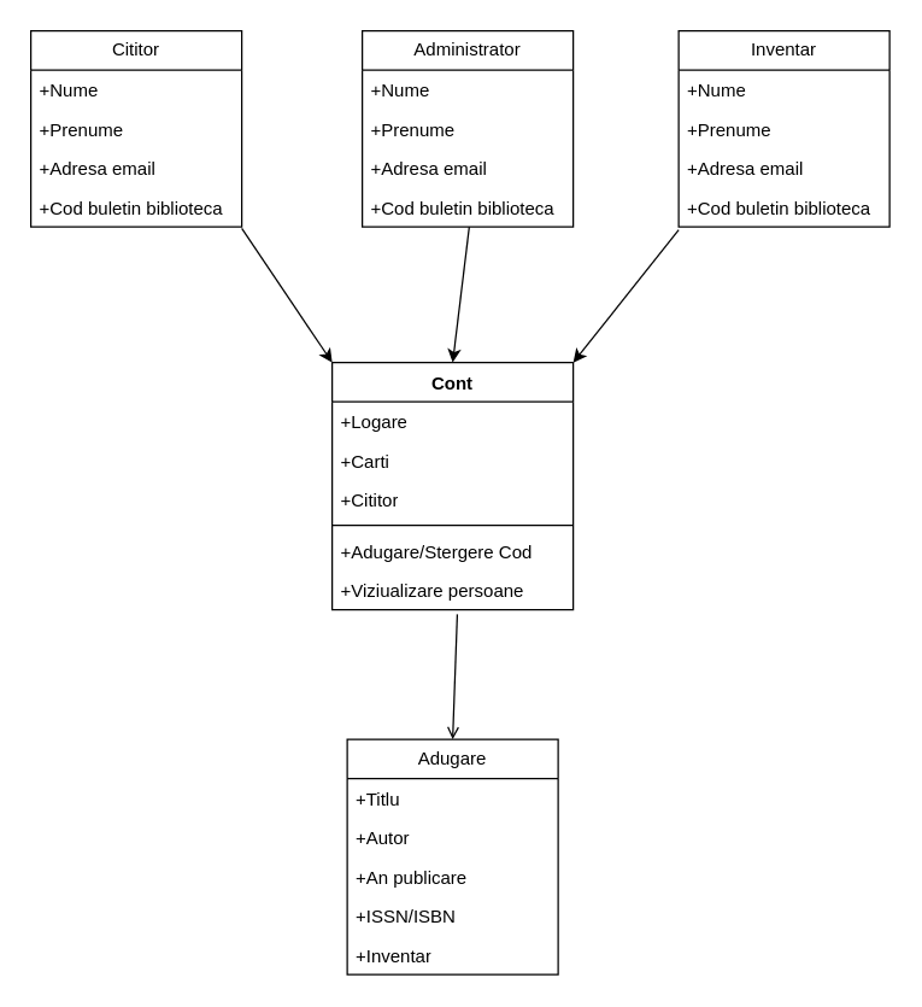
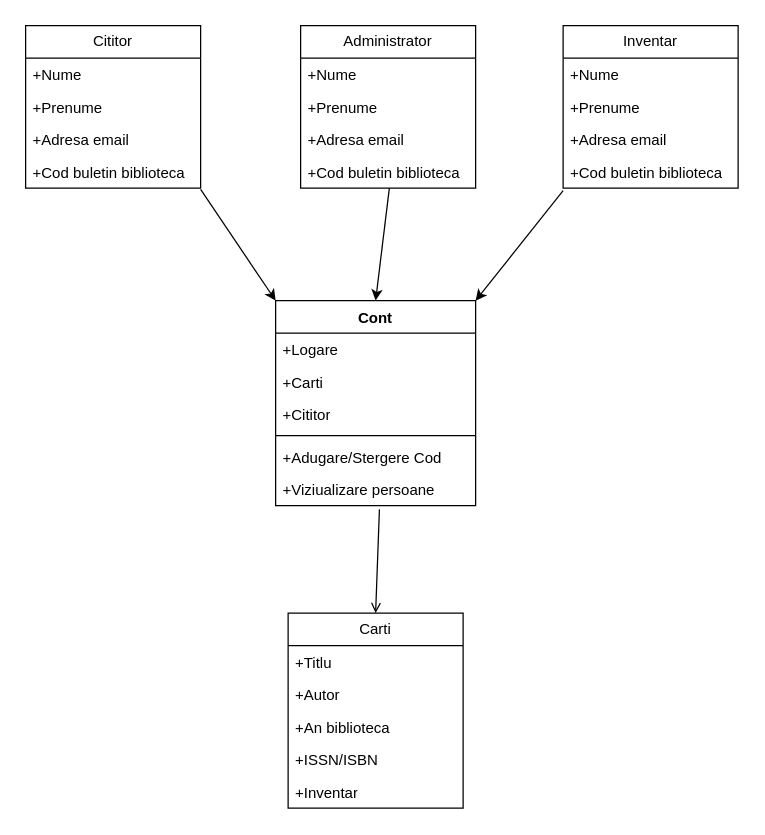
- <mxCell id="17" value="Adugare" style="swimlane;fontStyle=0;childLayout=stackLayout;horizontal=1;startSize=26;fillColor=none;horizontalStack=0;resizeParent=1;resizeParentMax=0;resizeLast=0;collapsible=1;marginBottom=0;whiteSpace=wrap;html=1;" vertex="1" parent="1"><mxGeometry x="230" y="490" width="140" height="156" as="geometry" /></mxCell>
+ <mxCell id="17" value="Carti" style="swimlane;fontStyle=0;childLayout=stackLayout;horizontal=1;startSize=26;fillColor=none;horizontalStack=0;resizeParent=1;resizeParentMax=0;resizeLast=0;collapsible=1;marginBottom=0;whiteSpace=wrap;html=1;" vertex="1" parent="1"><mxGeometry x="230" y="490" width="140" height="156" as="geometry" /></mxCell>
- <mxCell id="20" value="+An publicare" style="text;strokeColor=none;fillColor=none;align=left;verticalAlign=top;spacingLeft=4;spacingRight=4;overflow=hidden;rotatable=0;points=[[0,0.5],[1,0.5]];portConstraint=eastwest;whiteSpace=wrap;html=1;" vertex="1" parent="17"><mxGeometry y="78" width="140" height="26" as="geometry" /></mxCell>
+ <mxCell id="20" value="+An biblioteca" style="text;strokeColor=none;fillColor=none;align=left;verticalAlign=top;spacingLeft=4;spacingRight=4;overflow=hidden;rotatable=0;points=[[0,0.5],[1,0.5]];portConstraint=eastwest;whiteSpace=wrap;html=1;" vertex="1" parent="17"><mxGeometry y="78" width="140" height="26" as="geometry" /></mxCell>
